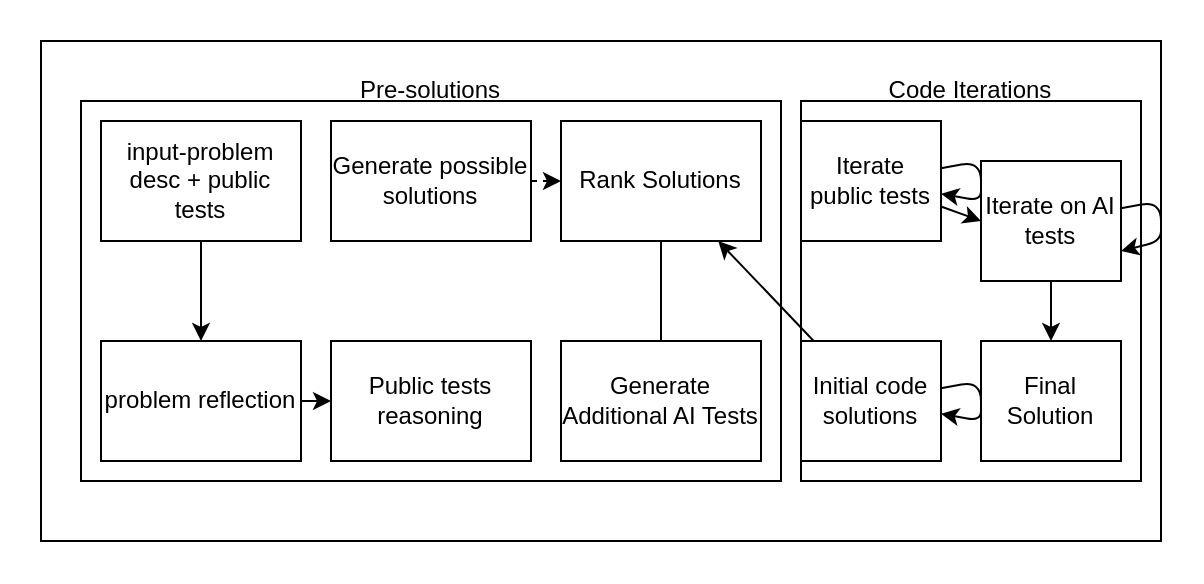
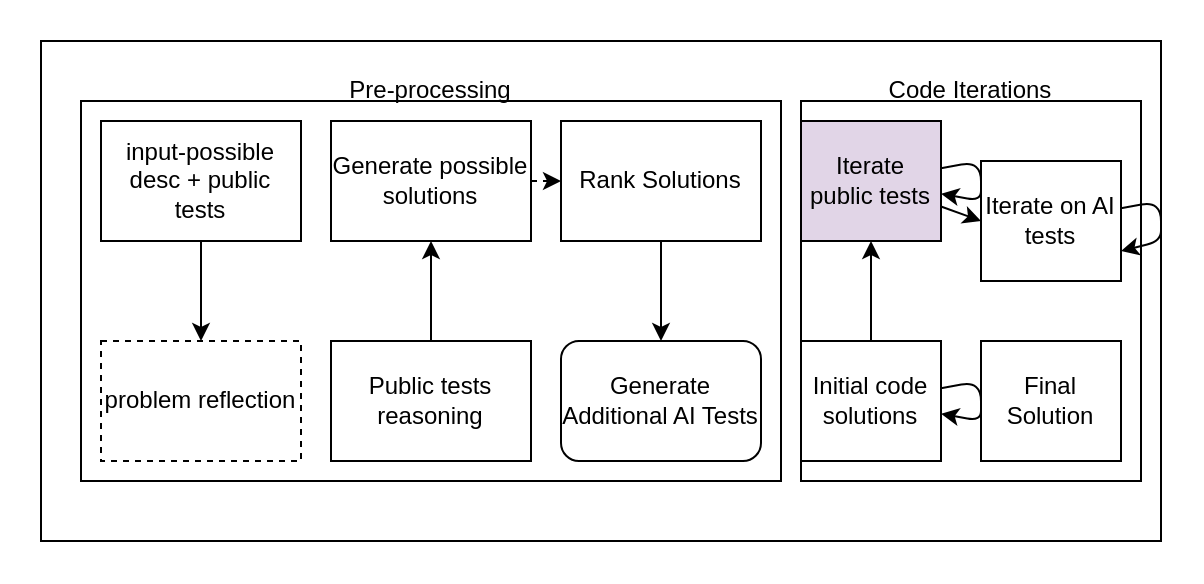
- <mxCell id="5" value="Pre-solutions" style="text;html=1;strokeColor=none;fillColor=none;align=center;verticalAlign=middle;whiteSpace=wrap;rounded=0;" vertex="1" parent="1"><mxGeometry x="165" y="30" width="100" height="30" as="geometry" /></mxCell>
+ <mxCell id="5" value="Pre-processing" style="text;html=1;strokeColor=none;fillColor=none;align=center;verticalAlign=middle;whiteSpace=wrap;rounded=0;" vertex="1" parent="1"><mxGeometry x="165" y="30" width="100" height="30" as="geometry" /></mxCell>
- <mxCell id="8" value="input-problem desc + public tests" style="rounded=0;whiteSpace=wrap;html=1;" vertex="1" parent="1"><mxGeometry x="50" y="60" width="100" height="60" as="geometry" /></mxCell>
+ <mxCell id="8" value="input-possible desc + public tests" style="rounded=0;whiteSpace=wrap;html=1;" vertex="1" parent="1"><mxGeometry x="50" y="60" width="100" height="60" as="geometry" /></mxCell>
- <mxCell id="19" value="Iterate public tests" style="rounded=0;whiteSpace=wrap;html=1;" vertex="1" parent="1"><mxGeometry x="400" y="60" width="70" height="60" as="geometry" /></mxCell>
+ <mxCell id="19" value="Iterate public tests" style="rounded=0;whiteSpace=wrap;html=1;fillColor=#e1d5e7;" vertex="1" parent="1"><mxGeometry x="400" y="60" width="70" height="60" as="geometry" /></mxCell>
- <mxCell id="20" style="edgeStyle=none;html=1;" edge="1" parent="1" source="21" target="16"><mxGeometry relative="1" as="geometry" /></mxCell>
+ <mxCell id="20" style="edgeStyle=none;html=1;entryX=0.5;entryY=1;entryDx=0;entryDy=0;" edge="1" parent="1" source="21" target="19"><mxGeometry relative="1" as="geometry" /></mxCell>
+ <mxCell id="13" style="edgeStyle=none;html=1;" edge="1" parent="1" source="14" target="12"><mxGeometry relative="1" as="geometry" /></mxCell>
- <mxCell id="22" style="edgeStyle=none;html=1;" edge="1" parent="1" source="23" target="24"><mxGeometry relative="1" as="geometry" /></mxCell>
- <mxCell id="15" style="edgeStyle=none;html=1;entryX=0.5;entryY=0;entryDx=0;entryDy=0;endArrow=none;" edge="1" parent="1" source="16" target="17"><mxGeometry relative="1" as="geometry" /></mxCell>
+ <mxCell id="15" style="edgeStyle=none;html=1;entryX=0.5;entryY=0;entryDx=0;entryDy=0;" edge="1" parent="1" source="16" target="17"><mxGeometry relative="1" as="geometry" /></mxCell>
- <mxCell id="10" value="problem reflection" style="rounded=0;whiteSpace=wrap;html=1;" vertex="1" parent="1"><mxGeometry x="50" y="170" width="100" height="60" as="geometry" /></mxCell>
+ <mxCell id="10" value="problem reflection" style="rounded=0;whiteSpace=wrap;html=1;dashed=1;" vertex="1" parent="1"><mxGeometry x="50" y="170" width="100" height="60" as="geometry" /></mxCell>
- <mxCell id="9" style="edgeStyle=none;html=1;" edge="1" parent="1" source="10" target="14"><mxGeometry relative="1" as="geometry" /></mxCell>
- <mxCell id="17" value="Generate Additional AI Tests" style="rounded=0;whiteSpace=wrap;html=1;" vertex="1" parent="1"><mxGeometry x="280" y="170" width="100" height="60" as="geometry" /></mxCell>
+ <mxCell id="17" value="Generate Additional AI Tests" style="whiteSpace=wrap;html=1;rounded=1;" vertex="1" parent="1"><mxGeometry x="280" y="170" width="100" height="60" as="geometry" /></mxCell>
